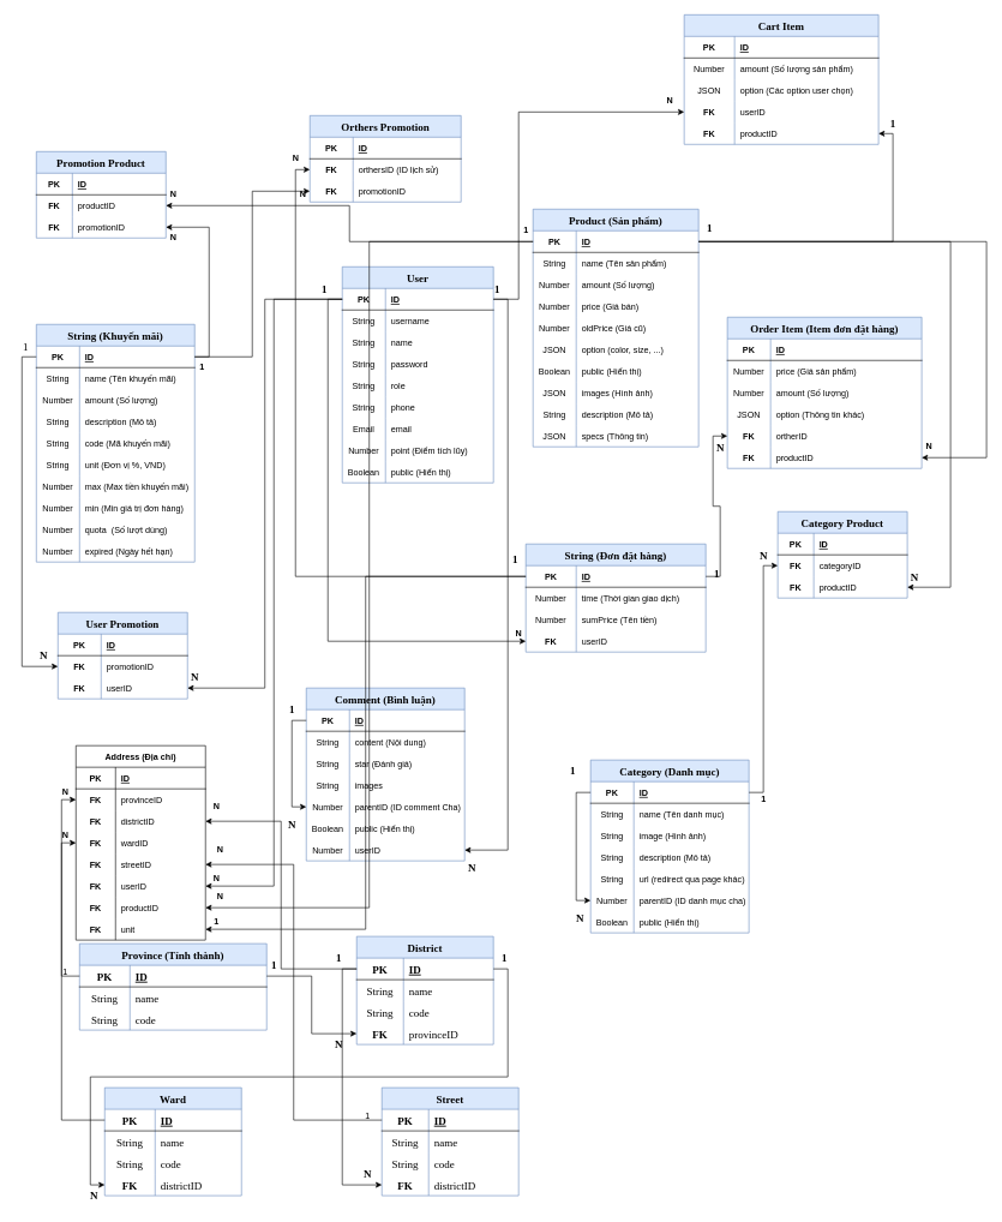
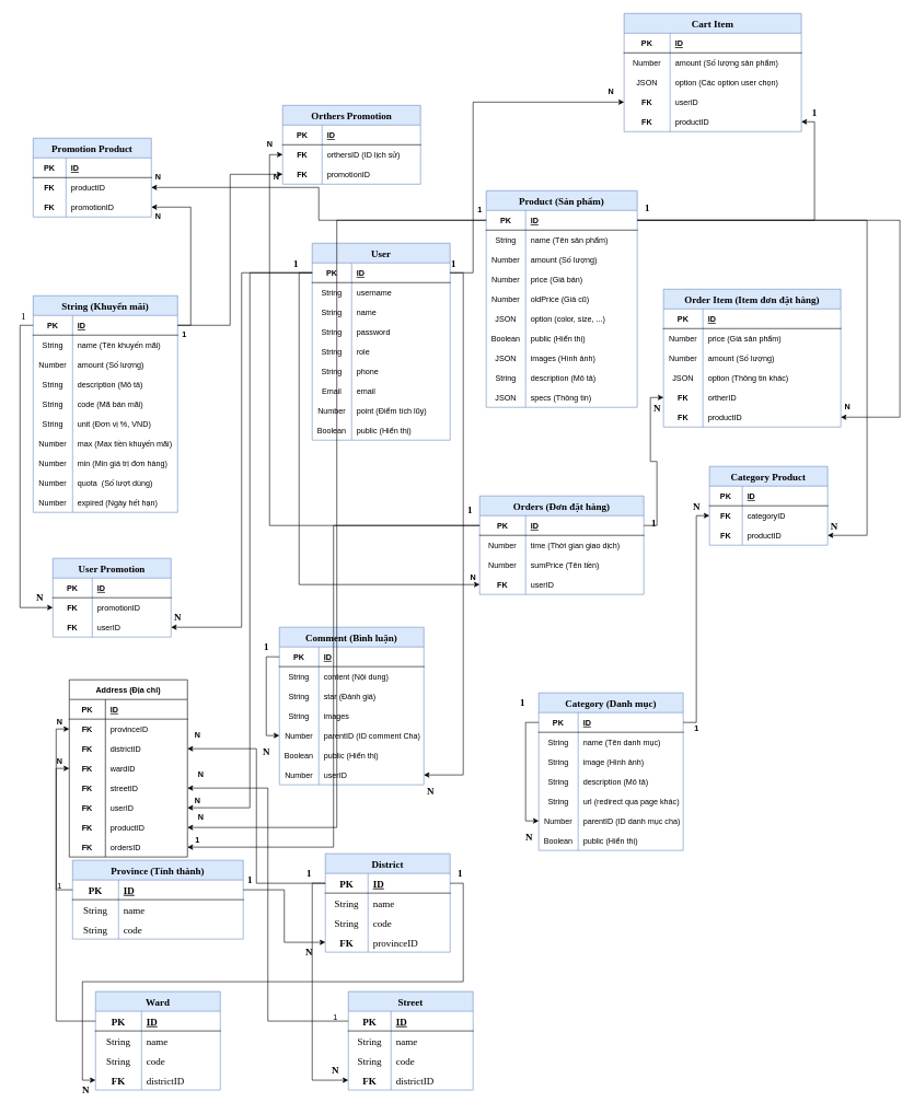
- <mxCell id="84" value="code (Mã khuyến mãi)" style="shape=partialRectangle;connectable=0;fillColor=none;top=0;left=0;bottom=0;right=0;align=left;spacingLeft=6;overflow=hidden;" parent="82" vertex="1"><mxGeometry x="60" width="160" height="30" as="geometry"><mxRectangle width="160" height="30" as="alternateBounds" /></mxGeometry></mxCell>
+ <mxCell id="84" value="code (Mã bán mãi)" style="shape=partialRectangle;connectable=0;fillColor=none;top=0;left=0;bottom=0;right=0;align=left;spacingLeft=6;overflow=hidden;" parent="82" vertex="1"><mxGeometry x="60" width="160" height="30" as="geometry"><mxRectangle width="160" height="30" as="alternateBounds" /></mxGeometry></mxCell>
- <mxCell id="128" value="String (Đơn đặt hàng)" style="shape=table;startSize=30;container=1;collapsible=1;childLayout=tableLayout;fixedRows=1;rowLines=0;fontStyle=1;align=center;resizeLast=1;fontSize=15;fontFamily=Times New Roman;fillColor=#dae8fc;strokeColor=#6c8ebf;" parent="1" vertex="1"><mxGeometry x="730" y="755" width="250" height="150" as="geometry" /></mxCell>
+ <mxCell id="128" value="Orders (Đơn đặt hàng)" style="shape=table;startSize=30;container=1;collapsible=1;childLayout=tableLayout;fixedRows=1;rowLines=0;fontStyle=1;align=center;resizeLast=1;fontSize=15;fontFamily=Times New Roman;fillColor=#dae8fc;strokeColor=#6c8ebf;" parent="1" vertex="1"><mxGeometry x="730" y="755" width="250" height="150" as="geometry" /></mxCell>
- <mxCell id="348" value="unit" style="shape=partialRectangle;connectable=0;fillColor=none;top=0;left=0;bottom=0;right=0;align=left;spacingLeft=6;overflow=hidden;" vertex="1" parent="346"><mxGeometry x="55" width="125" height="30" as="geometry"><mxRectangle width="125" height="30" as="alternateBounds" /></mxGeometry></mxCell>
+ <mxCell id="348" value="ordersID" style="shape=partialRectangle;connectable=0;fillColor=none;top=0;left=0;bottom=0;right=0;align=left;spacingLeft=6;overflow=hidden;" vertex="1" parent="346"><mxGeometry x="55" width="125" height="30" as="geometry"><mxRectangle width="125" height="30" as="alternateBounds" /></mxGeometry></mxCell>
